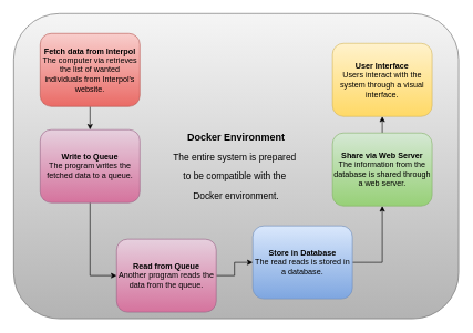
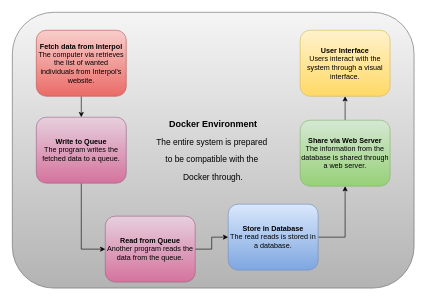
- <mxCell id="15" value="&lt;div&gt;&lt;b&gt;User Interface&lt;/b&gt;&lt;/div&gt;&lt;div&gt;Users interact with the system through a visual interface.&lt;/div&gt;" style="rounded=1;whiteSpace=wrap;html=1;fontSize=12;glass=0;strokeWidth=1;shadow=0;fillColor=#fff2cc;gradientColor=#ffd966;strokeColor=#d6b656;" vertex="1" parent="1"><mxGeometry x="500" y="65" width="150" height="110" as="geometry" /></mxCell>
+ <mxCell id="15" value="&lt;div&gt;&lt;b&gt;User Interface&lt;/b&gt;&lt;/div&gt;&lt;div&gt;Users interact with the system through a visual interface.&lt;/div&gt;" style="rounded=1;whiteSpace=wrap;html=1;fontSize=12;glass=0;strokeWidth=1;shadow=0;fillColor=#fff2cc;gradientColor=#ffd966;strokeColor=#d6b656;" vertex="1" parent="1"><mxGeometry x="500" y="50" width="150" height="110" as="geometry" /></mxCell>
- <mxCell id="2" value="&lt;div align=&quot;center&quot;&gt;&lt;blockquote&gt;&lt;p style=&quot;line-height: 110%; font-size: 15px;&quot;&gt;&lt;b&gt;Docker Environment&lt;/b&gt;&lt;/p&gt;&lt;/blockquote&gt;&lt;/div&gt;&lt;p style=&quot;line-height: 110%; font-size: 14px;&quot; align=&quot;center&quot;&gt;The entire system is prepared&amp;nbsp;&lt;/p&gt;&lt;p style=&quot;line-height: 110%; font-size: 14px;&quot; align=&quot;center&quot;&gt;to be compatible with the&amp;nbsp;&lt;/p&gt;&lt;p style=&quot;line-height: 110%; font-size: 14px;&quot; align=&quot;center&quot;&gt;Docker environment.&lt;/p&gt;" style="rounded=1;whiteSpace=wrap;html=1;fontSize=12;glass=0;strokeWidth=1;shadow=0;fillColor=#f5f5f5;gradientColor=#b3b3b3;strokeColor=#666666;align=center;" parent="1" vertex="1"><mxGeometry x="20" y="20" width="670" height="460" as="geometry" /></mxCell>
+ <mxCell id="2" value="&lt;div align=&quot;center&quot;&gt;&lt;blockquote&gt;&lt;p style=&quot;line-height: 110%; font-size: 15px;&quot;&gt;&lt;b&gt;Docker Environment&lt;/b&gt;&lt;/p&gt;&lt;/blockquote&gt;&lt;/div&gt;&lt;p style=&quot;line-height: 110%; font-size: 14px;&quot; align=&quot;center&quot;&gt;The entire system is prepared&amp;nbsp;&lt;/p&gt;&lt;p style=&quot;line-height: 110%; font-size: 14px;&quot; align=&quot;center&quot;&gt;to be compatible with the&amp;nbsp;&lt;/p&gt;&lt;p style=&quot;line-height: 110%; font-size: 14px;&quot; align=&quot;center&quot;&gt;Docker through.&lt;/p&gt;" style="rounded=1;whiteSpace=wrap;html=1;fontSize=12;glass=0;strokeWidth=1;shadow=0;fillColor=#f5f5f5;gradientColor=#b3b3b3;strokeColor=#666666;align=center;" parent="1" vertex="1"><mxGeometry x="20" y="20" width="670" height="460" as="geometry" /></mxCell>
